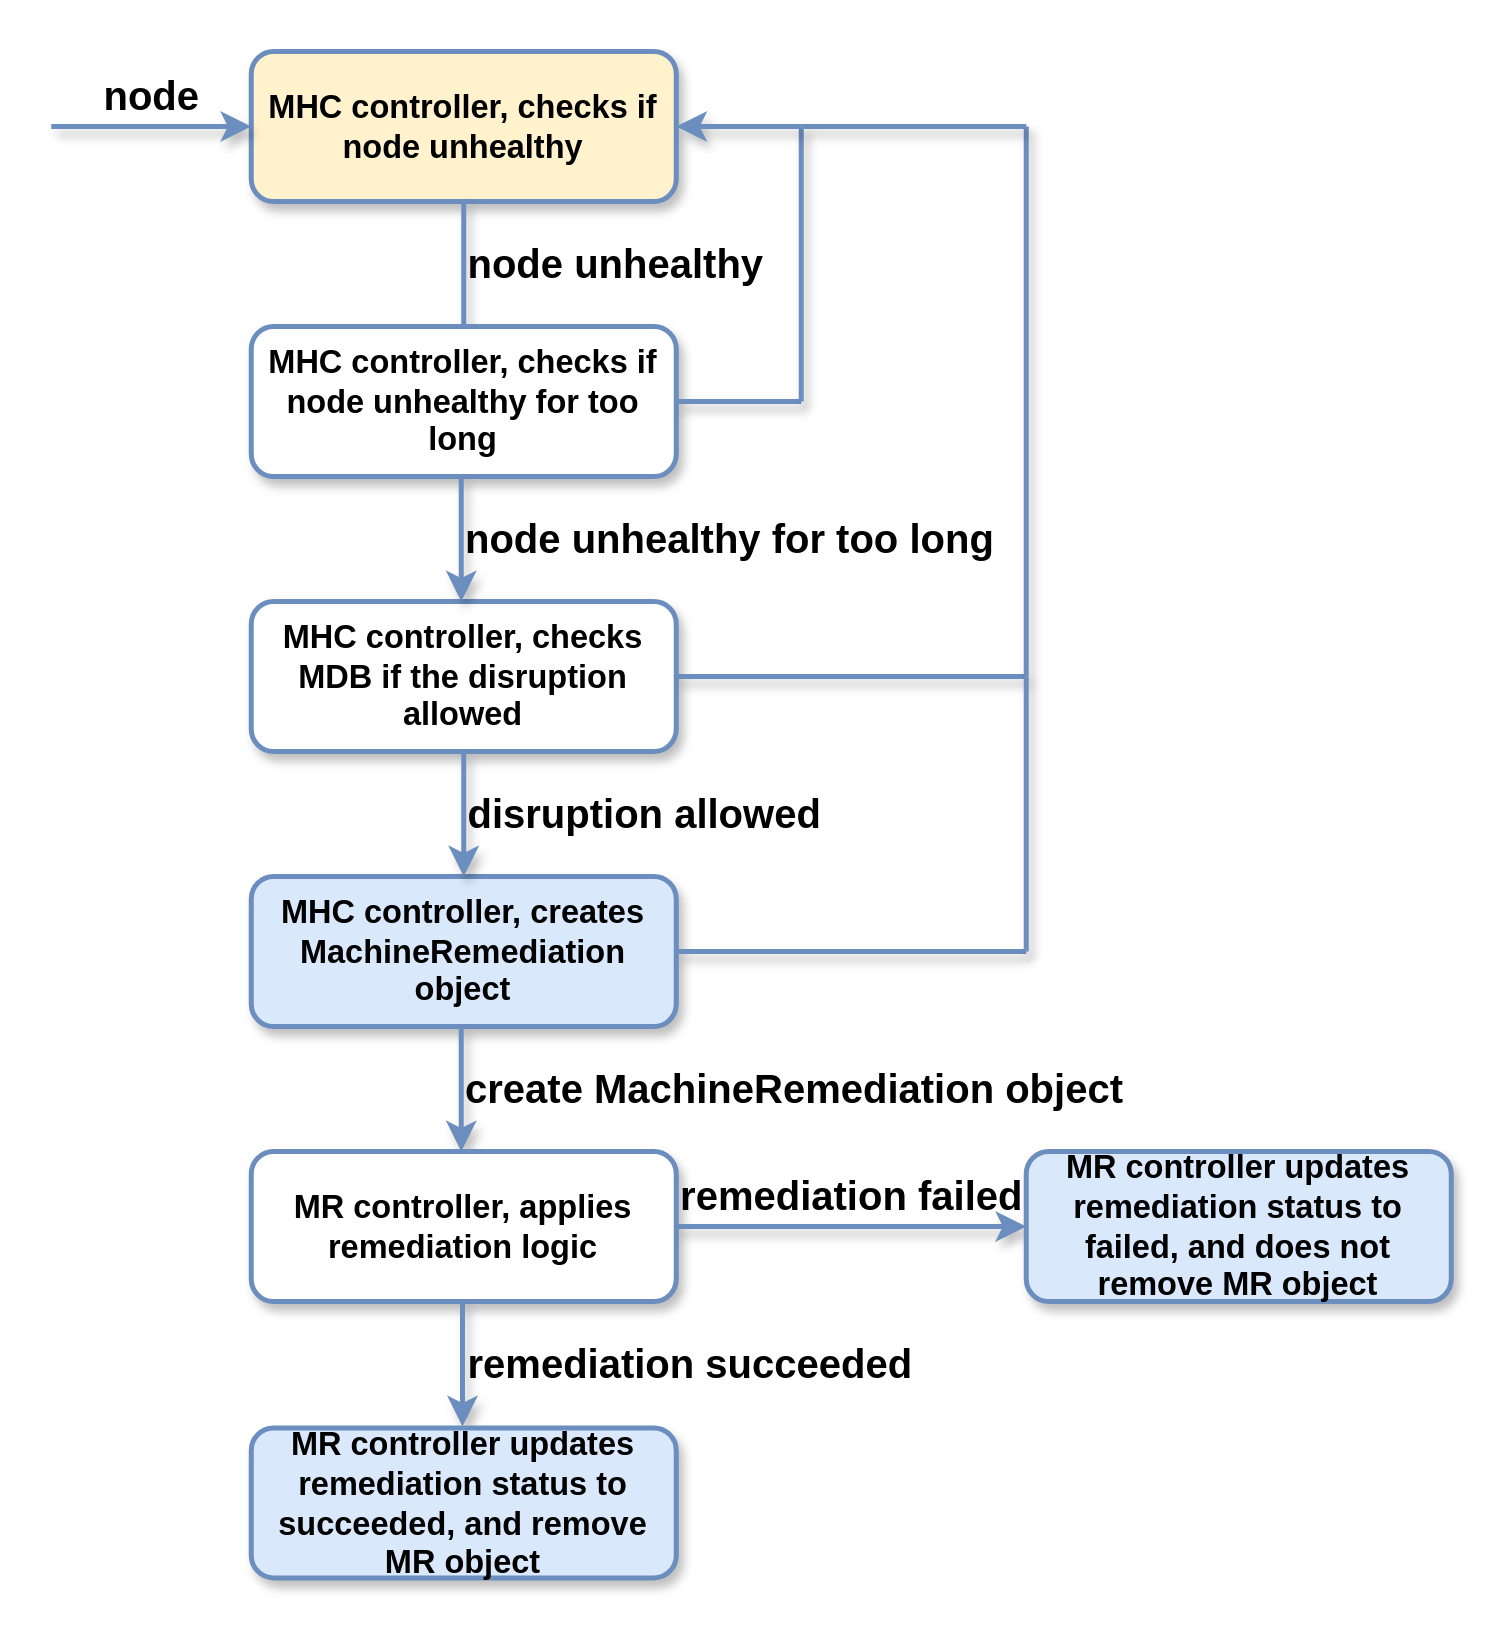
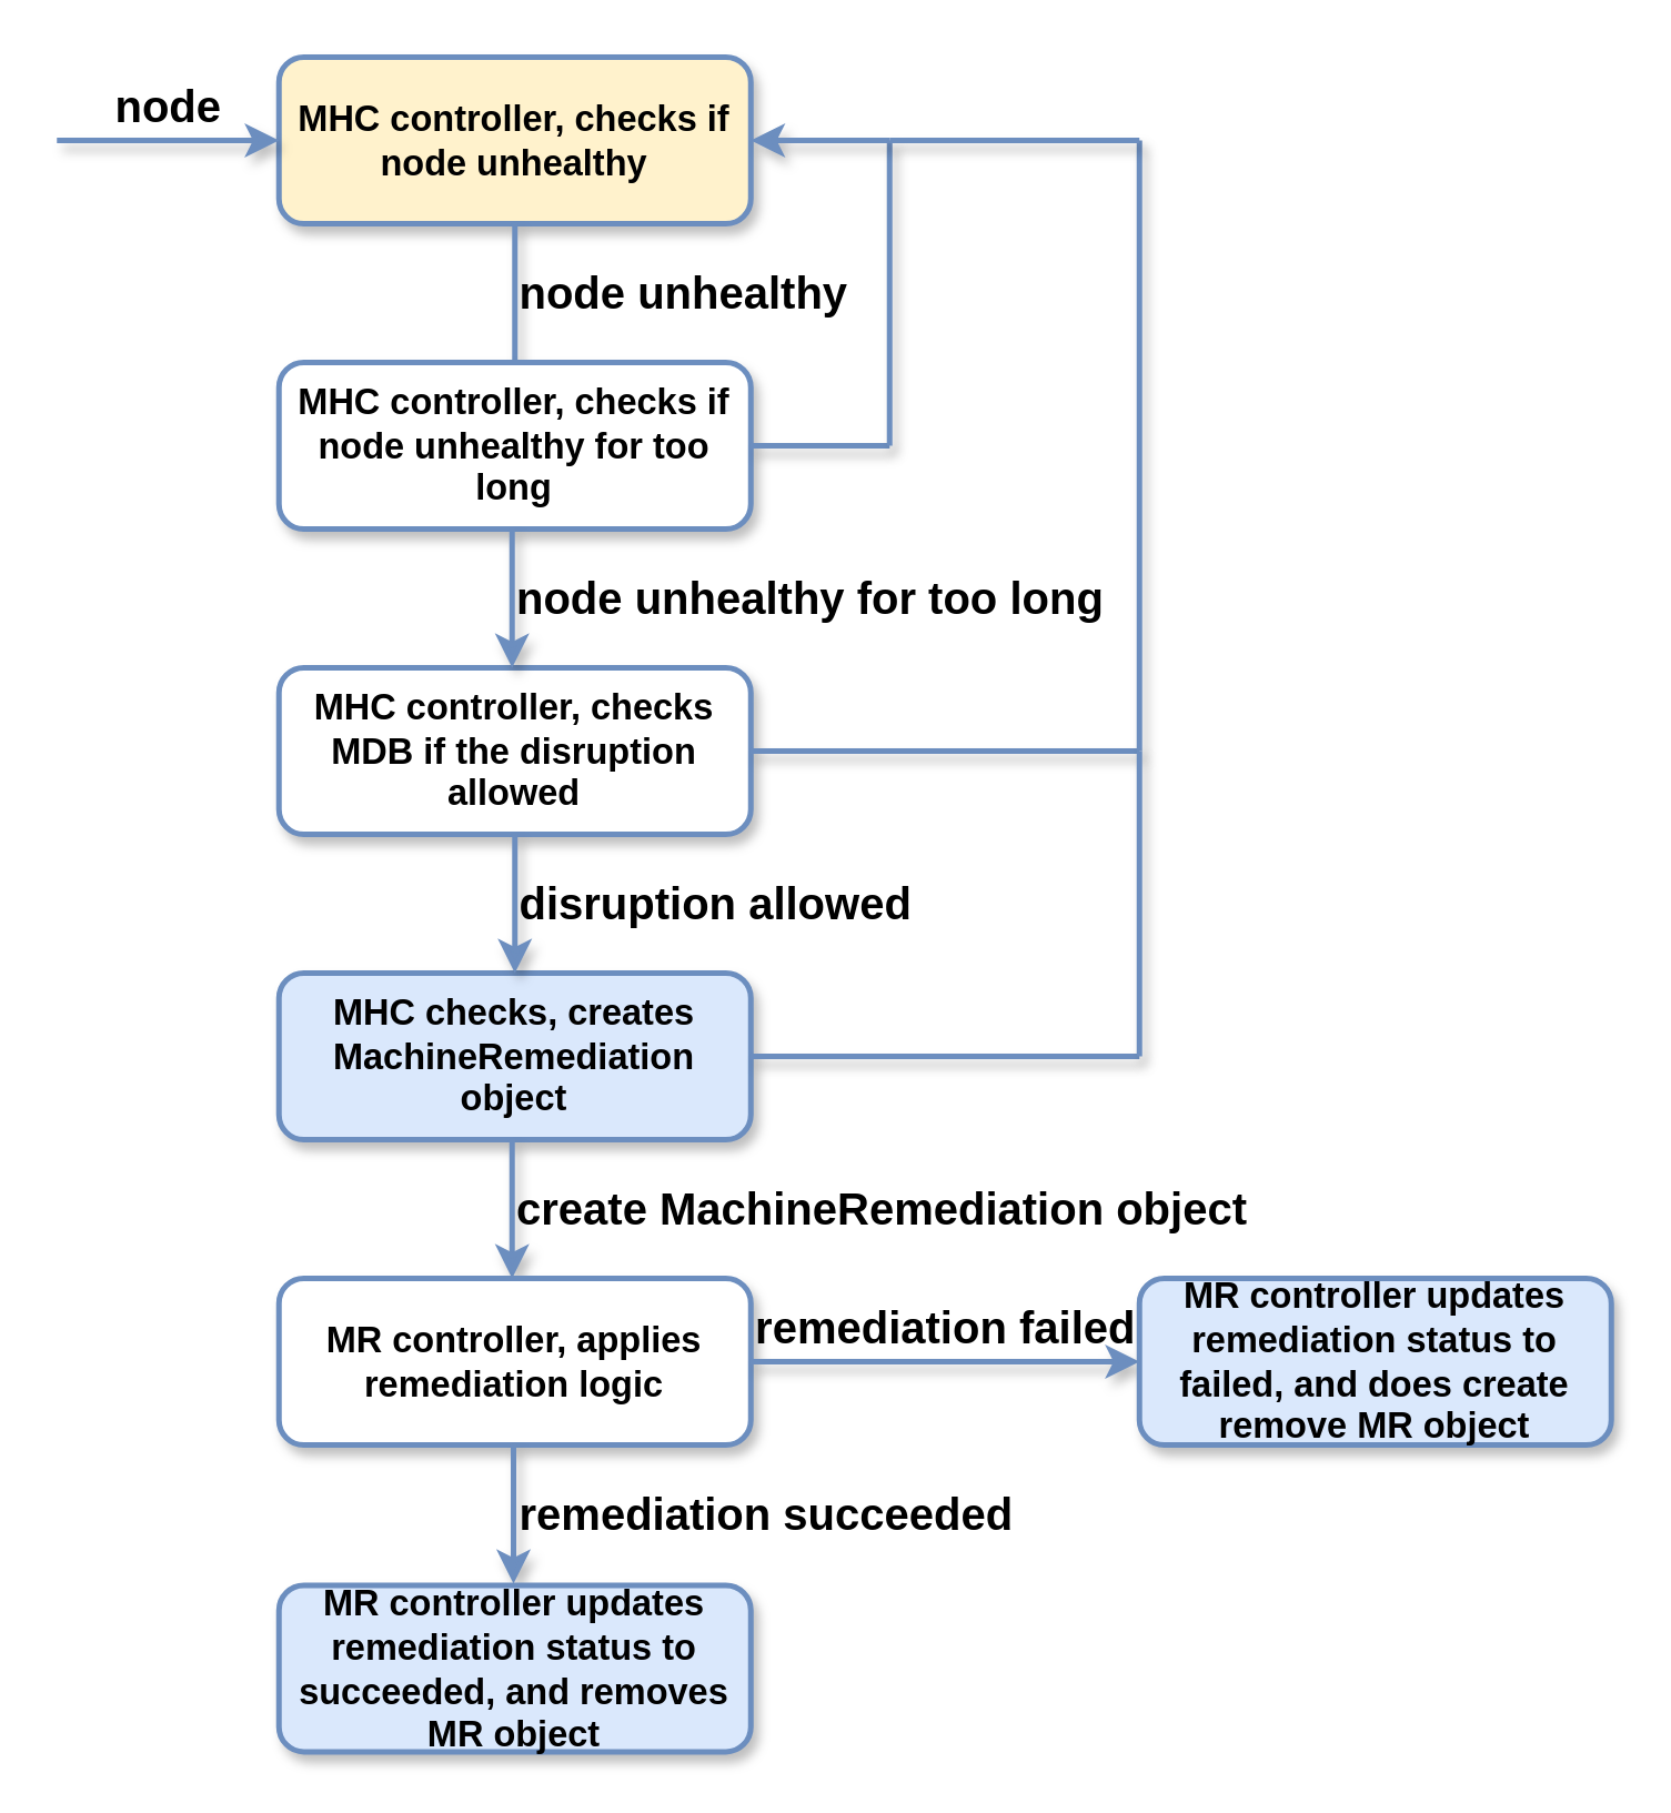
- <mxCell id="14" value="&lt;b&gt;&lt;font style=&quot;font-size: 13px&quot;&gt;MHC&amp;nbsp;controller, creates MachineRemediation object&lt;/font&gt;&lt;/b&gt;" style="rounded=1;whiteSpace=wrap;fillColor=#dae8fc;strokeColor=#6c8ebf;strokeWidth=2;shadow=1;comic=0;labelBackgroundColor=none;html=1;" vertex="1" parent="1"><mxGeometry x="100" y="350" width="170" height="60" as="geometry" /></mxCell>
+ <mxCell id="14" value="&lt;b&gt;&lt;font style=&quot;font-size: 13px&quot;&gt;MHC&amp;nbsp;checks, creates MachineRemediation object&lt;/font&gt;&lt;/b&gt;" style="rounded=1;whiteSpace=wrap;fillColor=#dae8fc;strokeColor=#6c8ebf;strokeWidth=2;shadow=1;comic=0;labelBackgroundColor=none;html=1;" vertex="1" parent="1"><mxGeometry x="100" y="350" width="170" height="60" as="geometry" /></mxCell>
- <mxCell id="22" value="&lt;b style=&quot;font-size: 13px&quot;&gt;&lt;font style=&quot;font-size: 13px&quot;&gt;MR controller updates remediation status to failed, and does not remove MR object&lt;/font&gt;&lt;/b&gt;" style="rounded=1;whiteSpace=wrap;fillColor=#dae8fc;strokeColor=#6c8ebf;fontSize=13;strokeWidth=2;shadow=1;comic=0;labelBackgroundColor=none;html=1;" vertex="1" parent="1"><mxGeometry x="410" y="460" width="170" height="60" as="geometry" /></mxCell>
+ <mxCell id="22" value="&lt;b style=&quot;font-size: 13px&quot;&gt;&lt;font style=&quot;font-size: 13px&quot;&gt;MR controller updates remediation status to failed, and does create remove MR object&lt;/font&gt;&lt;/b&gt;" style="rounded=1;whiteSpace=wrap;fillColor=#dae8fc;strokeColor=#6c8ebf;fontSize=13;strokeWidth=2;shadow=1;comic=0;labelBackgroundColor=none;html=1;" vertex="1" parent="1"><mxGeometry x="410" y="460" width="170" height="60" as="geometry" /></mxCell>
- <mxCell id="23" value="&lt;b style=&quot;font-size: 13px&quot;&gt;&lt;font style=&quot;font-size: 13px&quot;&gt;MR controller updates remediation status to succeeded, and remove MR object&lt;/font&gt;&lt;/b&gt;" style="rounded=1;whiteSpace=wrap;fillColor=#dae8fc;strokeColor=#6c8ebf;fontSize=13;strokeWidth=2;shadow=1;comic=0;labelBackgroundColor=none;html=1;" vertex="1" parent="1"><mxGeometry x="100" y="570.571" width="170" height="60" as="geometry" /></mxCell>
+ <mxCell id="23" value="&lt;b style=&quot;font-size: 13px&quot;&gt;&lt;font style=&quot;font-size: 13px&quot;&gt;MR controller updates remediation status to succeeded, and removes MR object&lt;/font&gt;&lt;/b&gt;" style="rounded=1;whiteSpace=wrap;fillColor=#dae8fc;strokeColor=#6c8ebf;fontSize=13;strokeWidth=2;shadow=1;comic=0;labelBackgroundColor=none;html=1;" vertex="1" parent="1"><mxGeometry x="100" y="570.571" width="170" height="60" as="geometry" /></mxCell>
